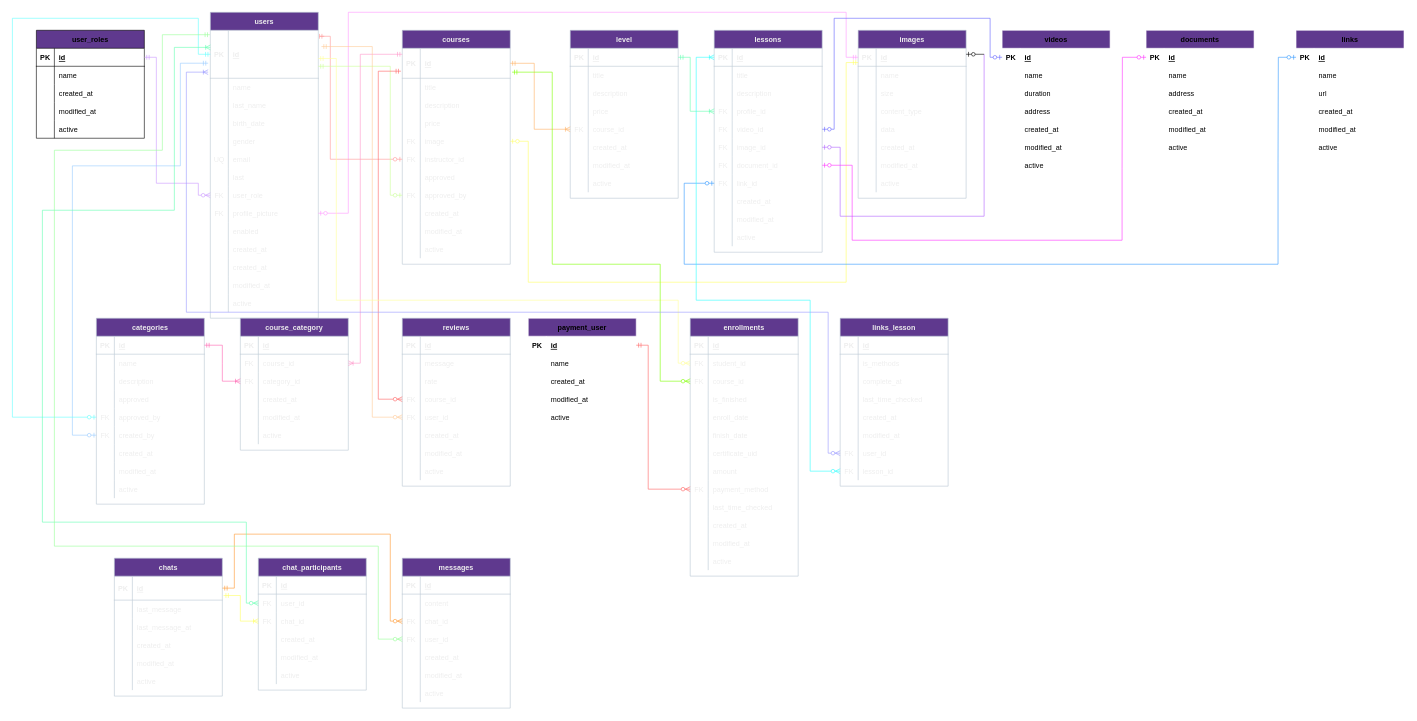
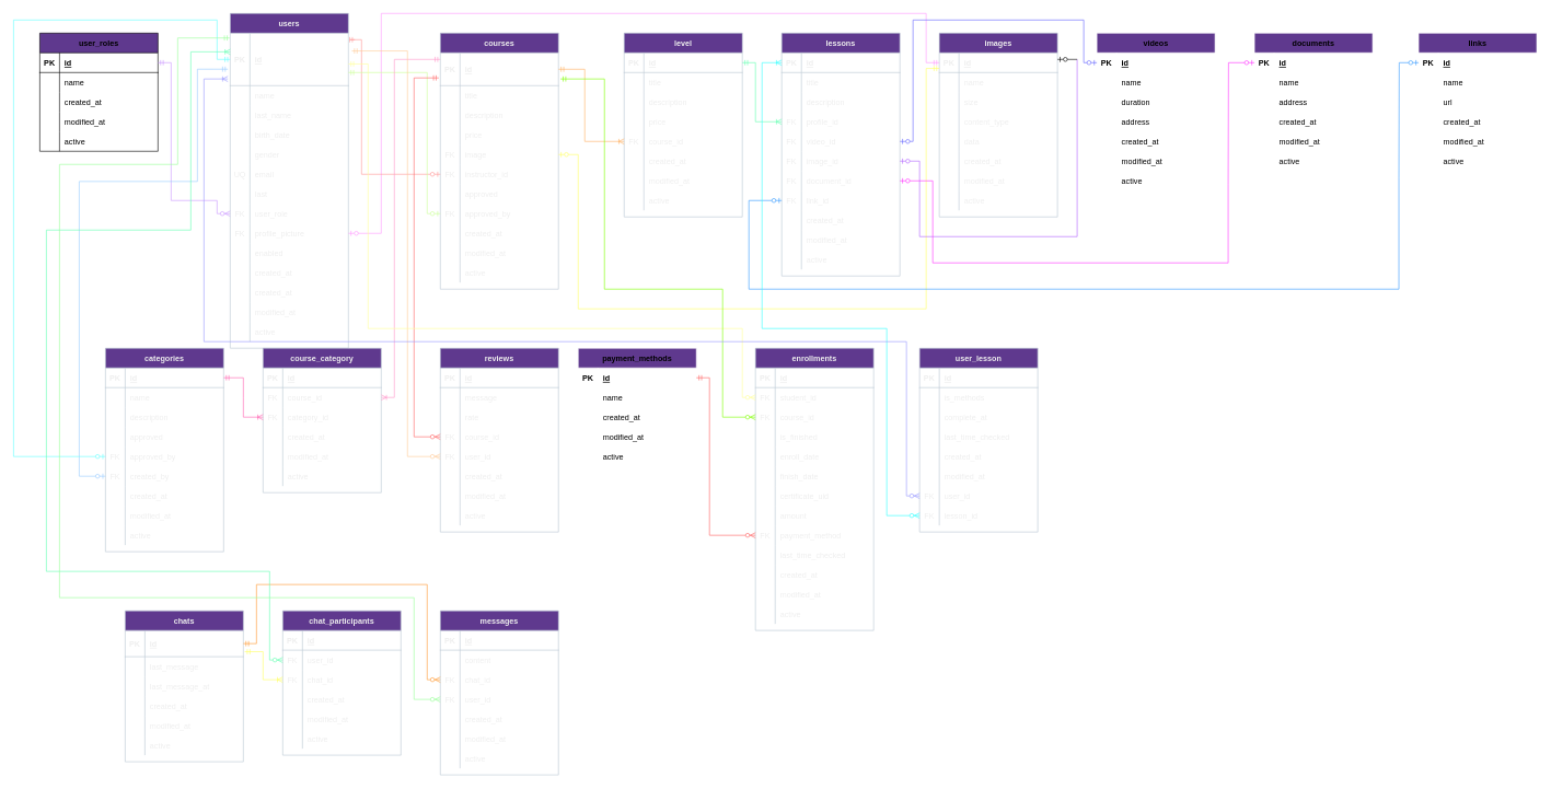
- <mxCell id="395" value="payment_user" style="shape=table;startSize=30;container=1;collapsible=1;childLayout=tableLayout;fixedRows=1;rowLines=0;fontStyle=1;align=center;resizeLast=1;strokeColor=#FFFFFF;fillColor=#5F398E;" parent="1" vertex="1"><mxGeometry x="880" y="530" width="180" height="180" as="geometry" /></mxCell>
+ <mxCell id="395" value="payment_methods" style="shape=table;startSize=30;container=1;collapsible=1;childLayout=tableLayout;fixedRows=1;rowLines=0;fontStyle=1;align=center;resizeLast=1;strokeColor=#FFFFFF;fillColor=#5F398E;" parent="1" vertex="1"><mxGeometry x="880" y="530" width="180" height="180" as="geometry" /></mxCell>
- <mxCell id="335" value="links_lesson" style="shape=table;startSize=30;container=1;collapsible=1;childLayout=tableLayout;fixedRows=1;rowLines=0;fontStyle=1;align=center;resizeLast=1;strokeColor=#BAC8D3;fontColor=#EEEEEE;fillColor=#5F398E;" parent="1" vertex="1"><mxGeometry x="1400" y="530" width="180" height="280" as="geometry" /></mxCell>
+ <mxCell id="335" value="user_lesson" style="shape=table;startSize=30;container=1;collapsible=1;childLayout=tableLayout;fixedRows=1;rowLines=0;fontStyle=1;align=center;resizeLast=1;strokeColor=#BAC8D3;fontColor=#EEEEEE;fillColor=#5F398E;" parent="1" vertex="1"><mxGeometry x="1400" y="530" width="180" height="280" as="geometry" /></mxCell>
